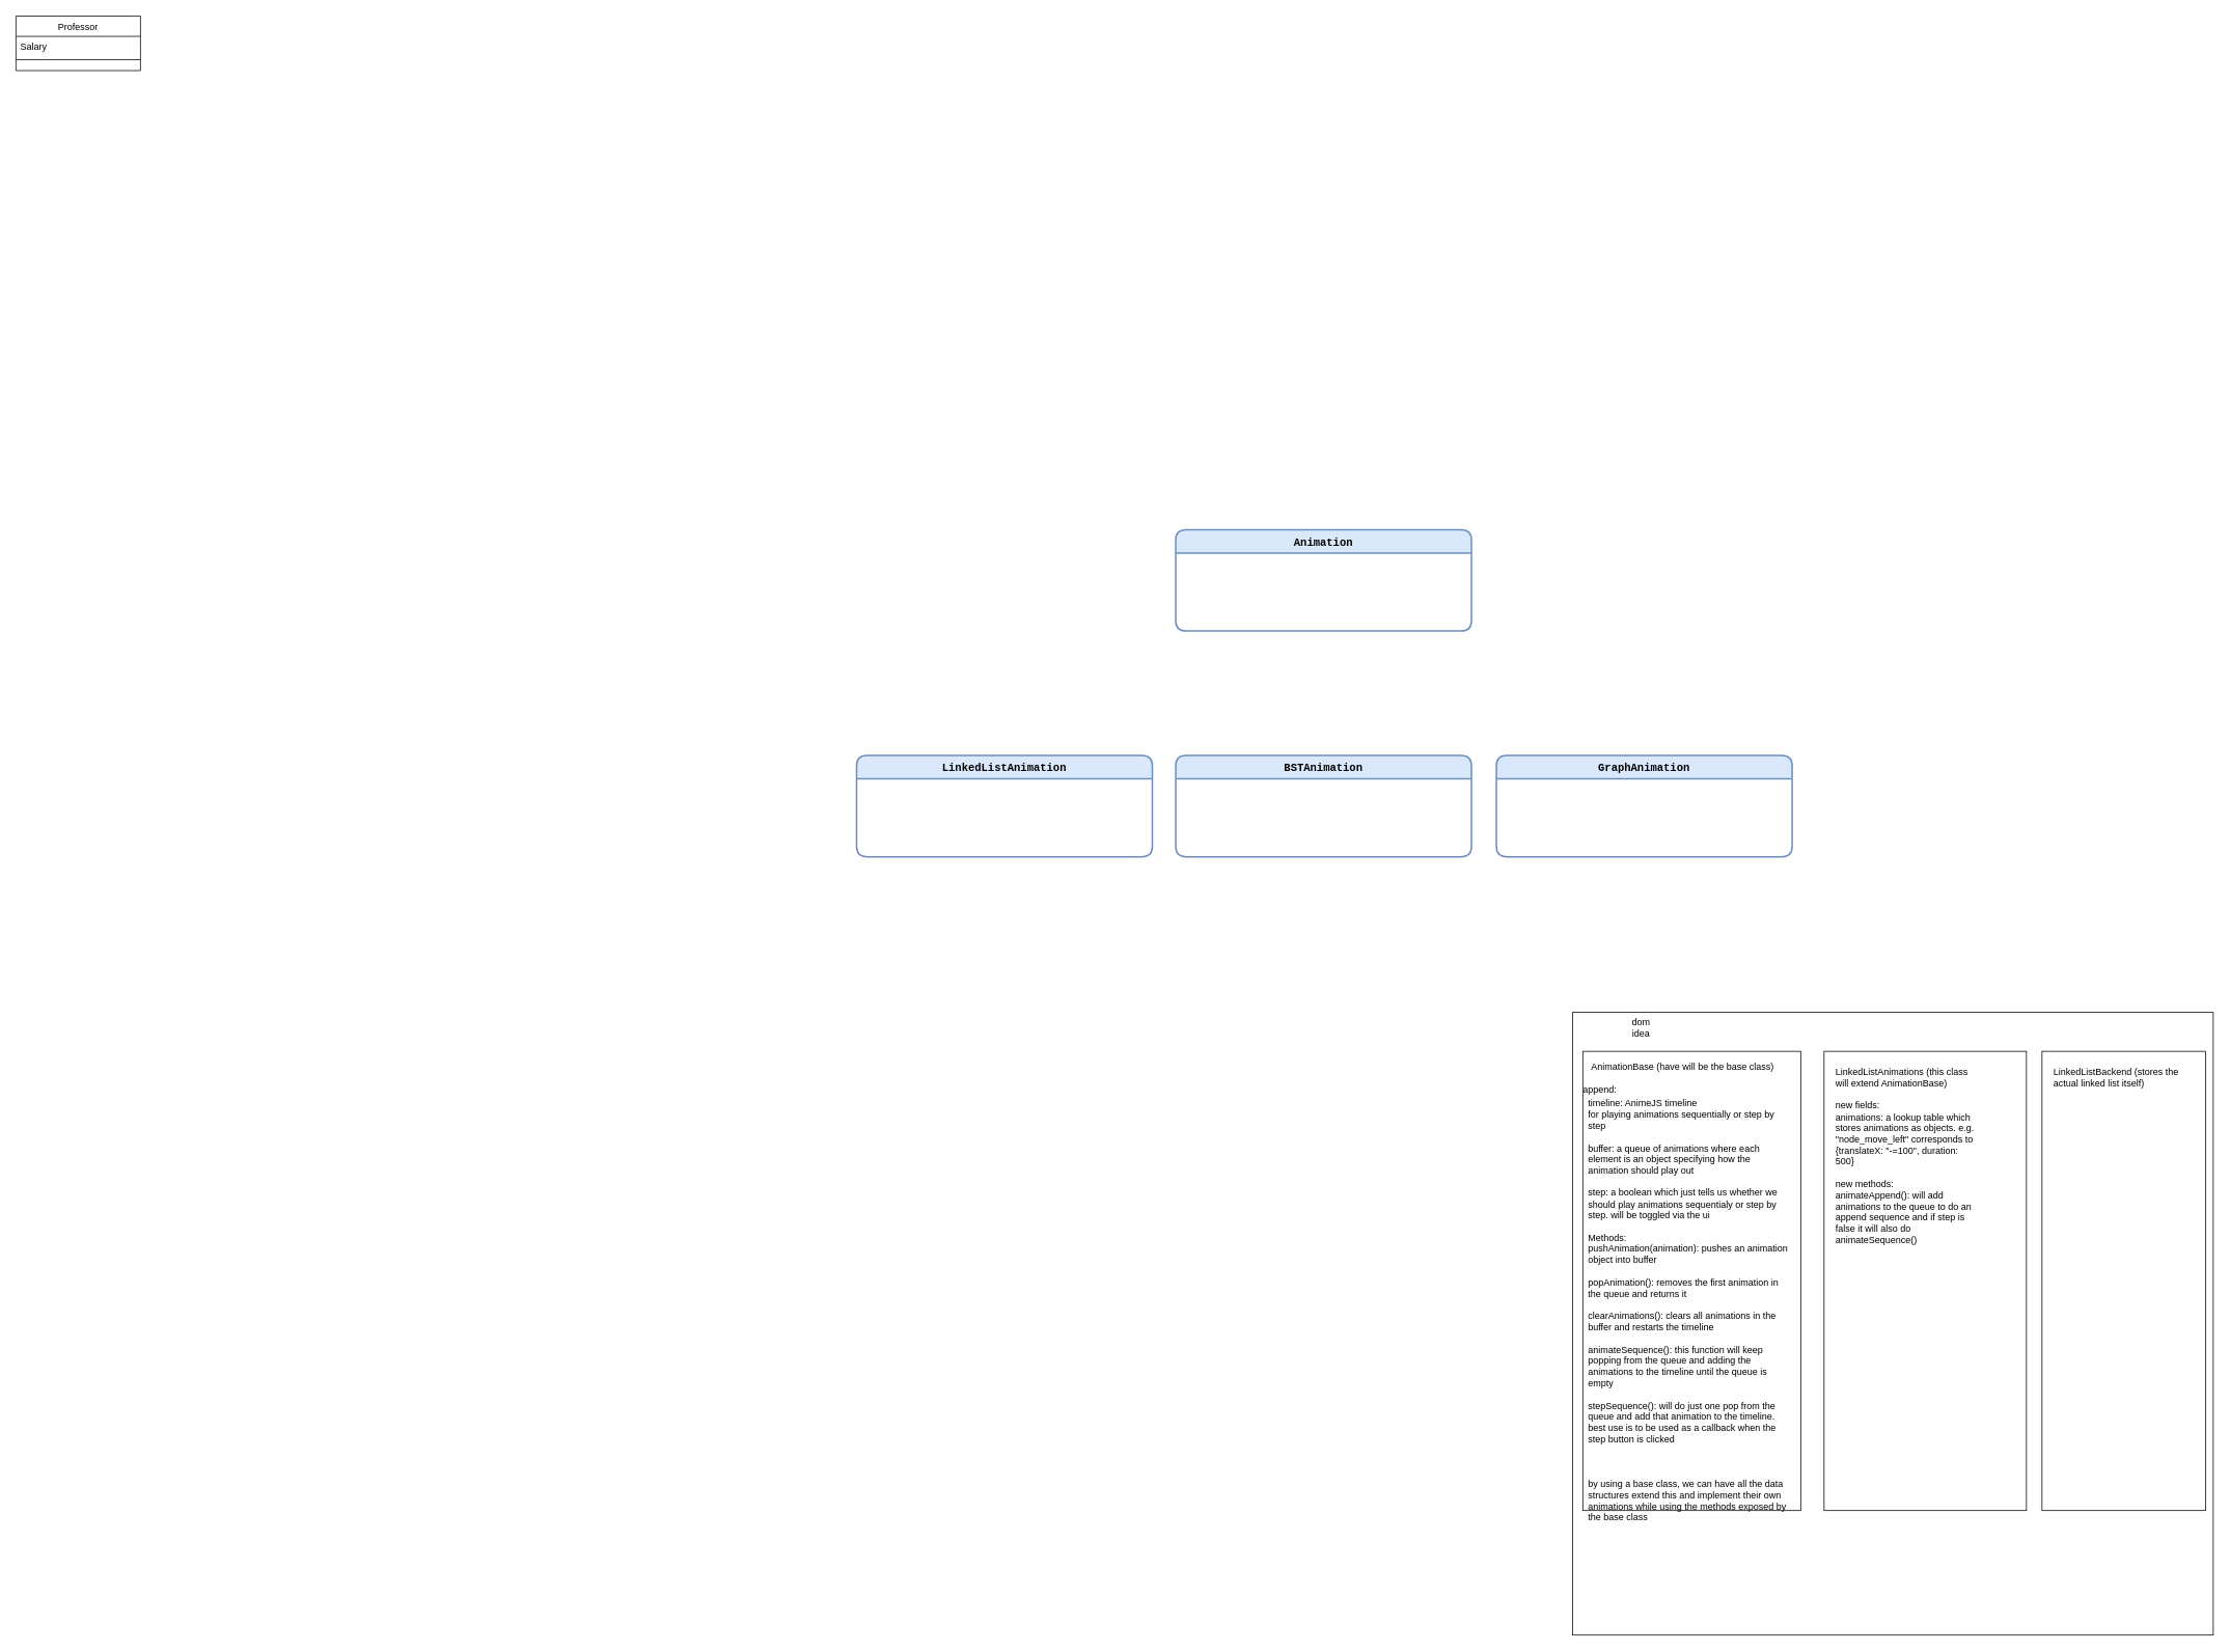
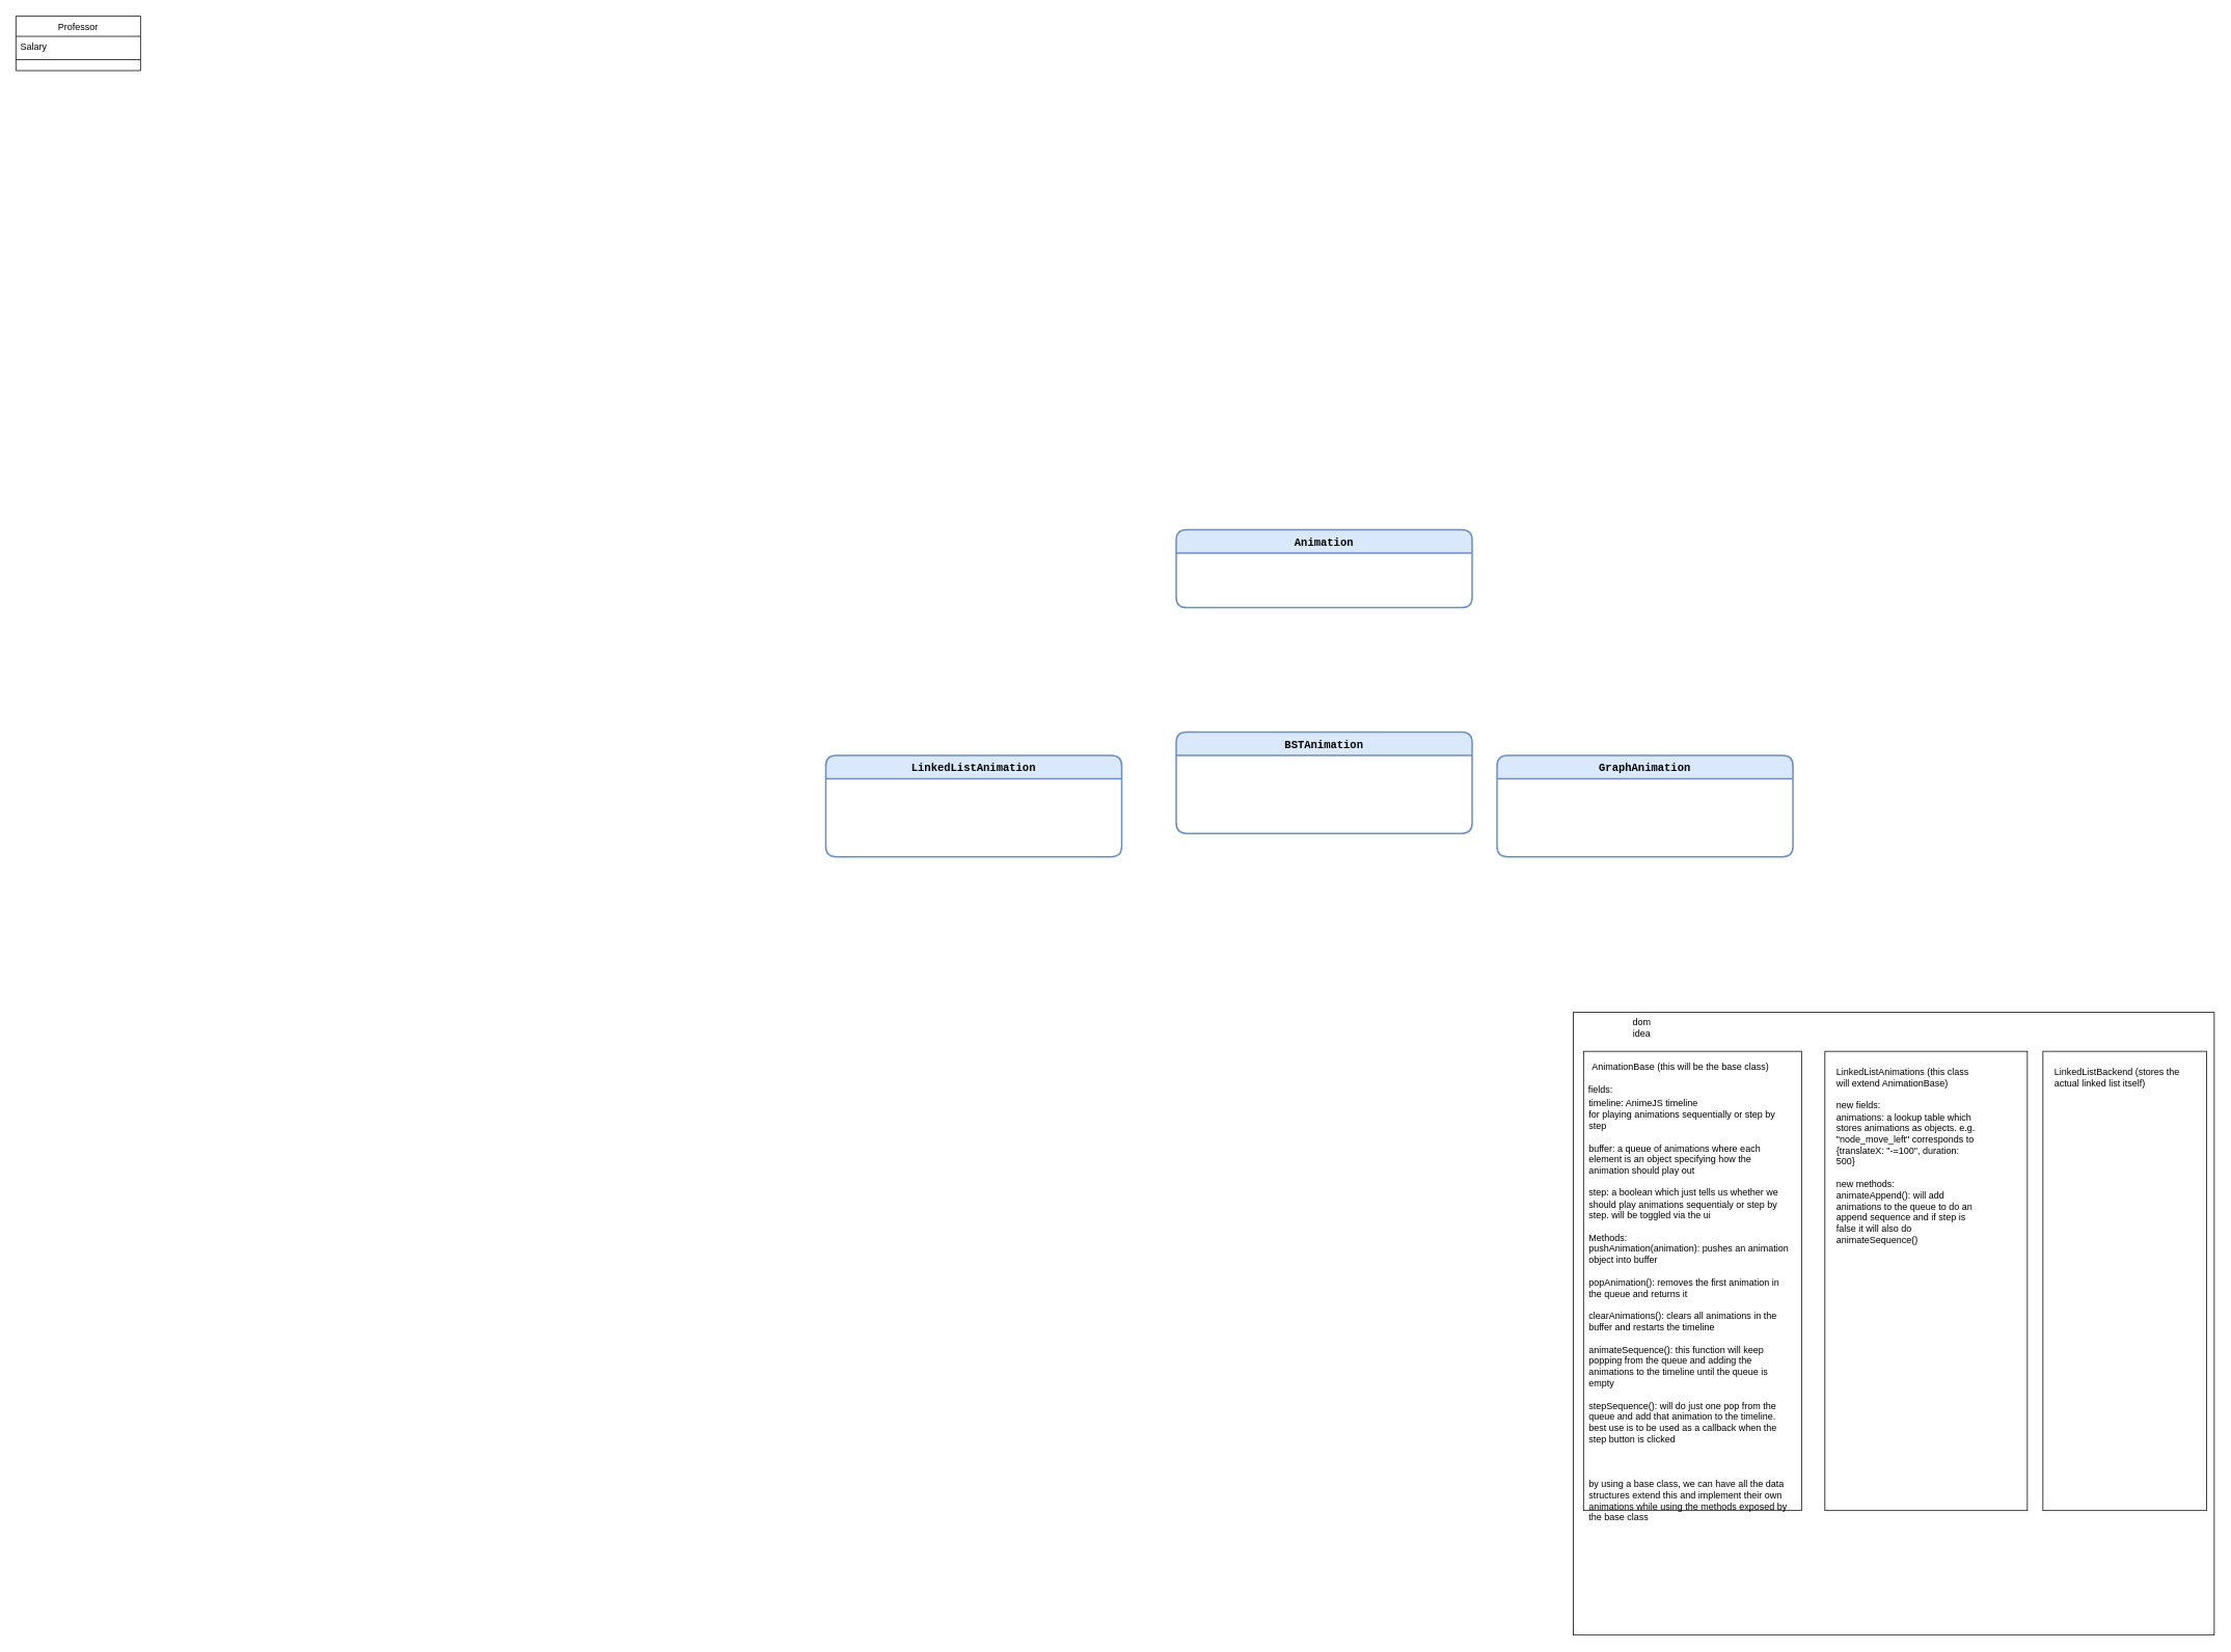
- <mxCell id="15" value="Animation" style="swimlane;childLayout=stackLayout;horizontal=1;startSize=30;horizontalStack=0;rounded=1;fontSize=14;fontStyle=1;strokeWidth=2;resizeParent=0;resizeLast=1;shadow=0;dashed=0;align=center;fontFamily=Courier New;fillColor=#dae8fc;strokeColor=#6c8ebf;" vertex="1" parent="1"><mxGeometry x="1510" y="680" width="380" height="130" as="geometry" /></mxCell>
+ <mxCell id="15" value="Animation" style="swimlane;childLayout=stackLayout;horizontal=1;startSize=30;horizontalStack=0;rounded=1;fontSize=14;fontStyle=1;strokeWidth=2;resizeParent=0;resizeLast=1;shadow=0;dashed=0;align=center;fontFamily=Courier New;fillColor=#dae8fc;strokeColor=#6c8ebf;" vertex="1" parent="1"><mxGeometry x="1510" y="680" width="380" height="100" as="geometry" /></mxCell>
- <mxCell id="16" value="LinkedListAnimation" style="swimlane;childLayout=stackLayout;horizontal=1;startSize=30;horizontalStack=0;rounded=1;fontSize=14;fontStyle=1;strokeWidth=2;resizeParent=0;resizeLast=1;shadow=0;dashed=0;align=center;fontFamily=Courier New;fillColor=#dae8fc;strokeColor=#6c8ebf;" vertex="1" parent="1"><mxGeometry x="1100" y="970" width="380" height="130" as="geometry" /></mxCell>
+ <mxCell id="16" value="LinkedListAnimation" style="swimlane;childLayout=stackLayout;horizontal=1;startSize=30;horizontalStack=0;rounded=1;fontSize=14;fontStyle=1;strokeWidth=2;resizeParent=0;resizeLast=1;shadow=0;dashed=0;align=center;fontFamily=Courier New;fillColor=#dae8fc;strokeColor=#6c8ebf;" vertex="1" parent="1"><mxGeometry x="1060" y="970" width="380" height="130" as="geometry" /></mxCell>
- <mxCell id="17" value="BSTAnimation" style="swimlane;childLayout=stackLayout;horizontal=1;startSize=30;horizontalStack=0;rounded=1;fontSize=14;fontStyle=1;strokeWidth=2;resizeParent=0;resizeLast=1;shadow=0;dashed=0;align=center;fontFamily=Courier New;fillColor=#dae8fc;strokeColor=#6c8ebf;" vertex="1" parent="1"><mxGeometry x="1510" y="970" width="380" height="130" as="geometry" /></mxCell>
+ <mxCell id="17" value="BSTAnimation" style="swimlane;childLayout=stackLayout;horizontal=1;startSize=30;horizontalStack=0;rounded=1;fontSize=14;fontStyle=1;strokeWidth=2;resizeParent=0;resizeLast=1;shadow=0;dashed=0;align=center;fontFamily=Courier New;fillColor=#dae8fc;strokeColor=#6c8ebf;" vertex="1" parent="1"><mxGeometry x="1510" y="940" width="380" height="130" as="geometry" /></mxCell>
- <mxCell id="10" value="AnimationBase (have will be the base class)&lt;br&gt;" style="text;html=1;strokeColor=none;fillColor=none;align=left;verticalAlign=middle;whiteSpace=wrap;rounded=0;" vertex="1" parent="1"><mxGeometry x="2042" y="1360" width="260" height="20" as="geometry" /></mxCell>
+ <mxCell id="10" value="AnimationBase (this will be the base class)&lt;br&gt;" style="text;html=1;strokeColor=none;fillColor=none;align=left;verticalAlign=middle;whiteSpace=wrap;rounded=0;" vertex="1" parent="1"><mxGeometry x="2042" y="1360" width="260" height="20" as="geometry" /></mxCell>
- <mxCell id="11" value="append:" style="text;html=1;strokeColor=none;fillColor=none;align=center;verticalAlign=middle;whiteSpace=wrap;rounded=0;" vertex="1" parent="1"><mxGeometry x="2035" y="1390" width="40" height="20" as="geometry" /></mxCell>
+ <mxCell id="11" value="fields:" style="text;html=1;strokeColor=none;fillColor=none;align=center;verticalAlign=middle;whiteSpace=wrap;rounded=0;" vertex="1" parent="1"><mxGeometry x="2035" y="1390" width="40" height="20" as="geometry" /></mxCell>
